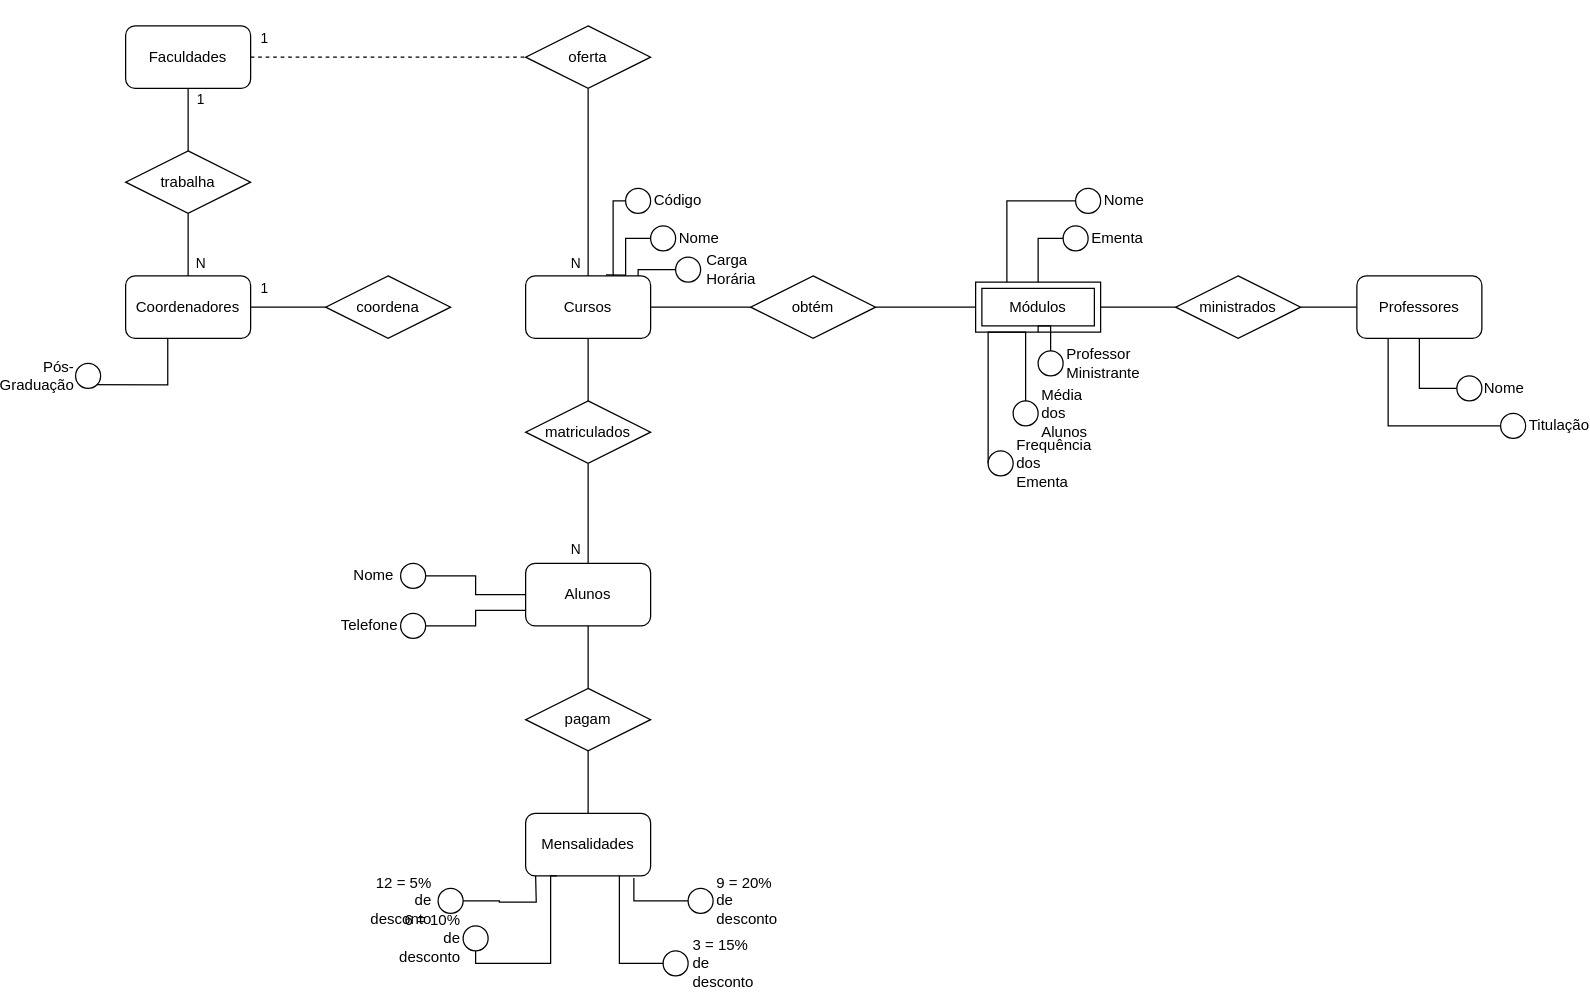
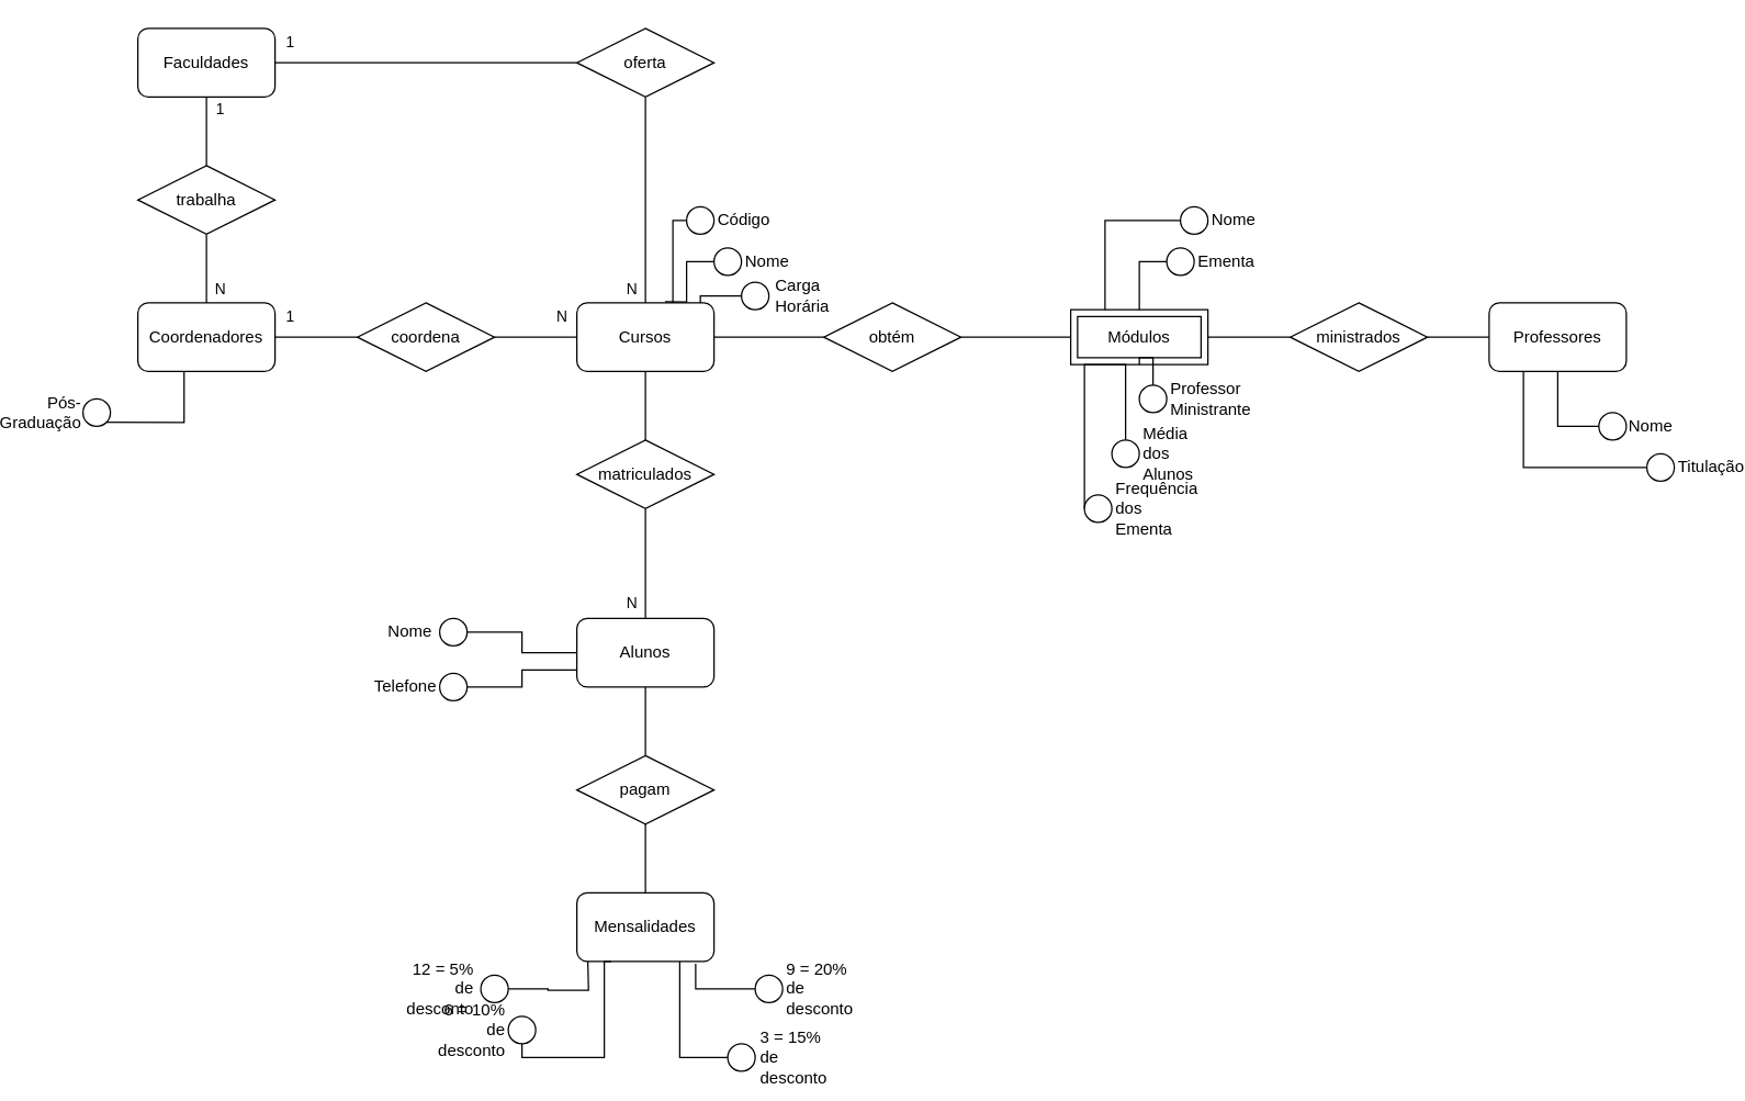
- <mxCell id="3" value="1" style="edgeStyle=orthogonalEdgeStyle;rounded=0;orthogonalLoop=1;jettySize=auto;html=1;endArrow=none;endFill=0;dashed=1;" parent="1" source="4" target="23" edge="1"><mxGeometry x="-0.909" y="15" relative="1" as="geometry"><mxPoint x="1" as="offset" /></mxGeometry></mxCell>
+ <mxCell id="3" value="1" style="edgeStyle=orthogonalEdgeStyle;rounded=0;orthogonalLoop=1;jettySize=auto;html=1;endArrow=none;endFill=0;" parent="1" source="4" target="23" edge="1"><mxGeometry x="-0.909" y="15" relative="1" as="geometry"><mxPoint x="1" as="offset" /></mxGeometry></mxCell>
+ <mxCell id="17" value="N" style="edgeStyle=orthogonalEdgeStyle;rounded=0;orthogonalLoop=1;jettySize=auto;html=1;endArrow=none;endFill=0;" parent="1" source="18" target="12" edge="1"><mxGeometry x="0.667" y="15" relative="1" as="geometry"><mxPoint x="-1" as="offset" /></mxGeometry></mxCell>
